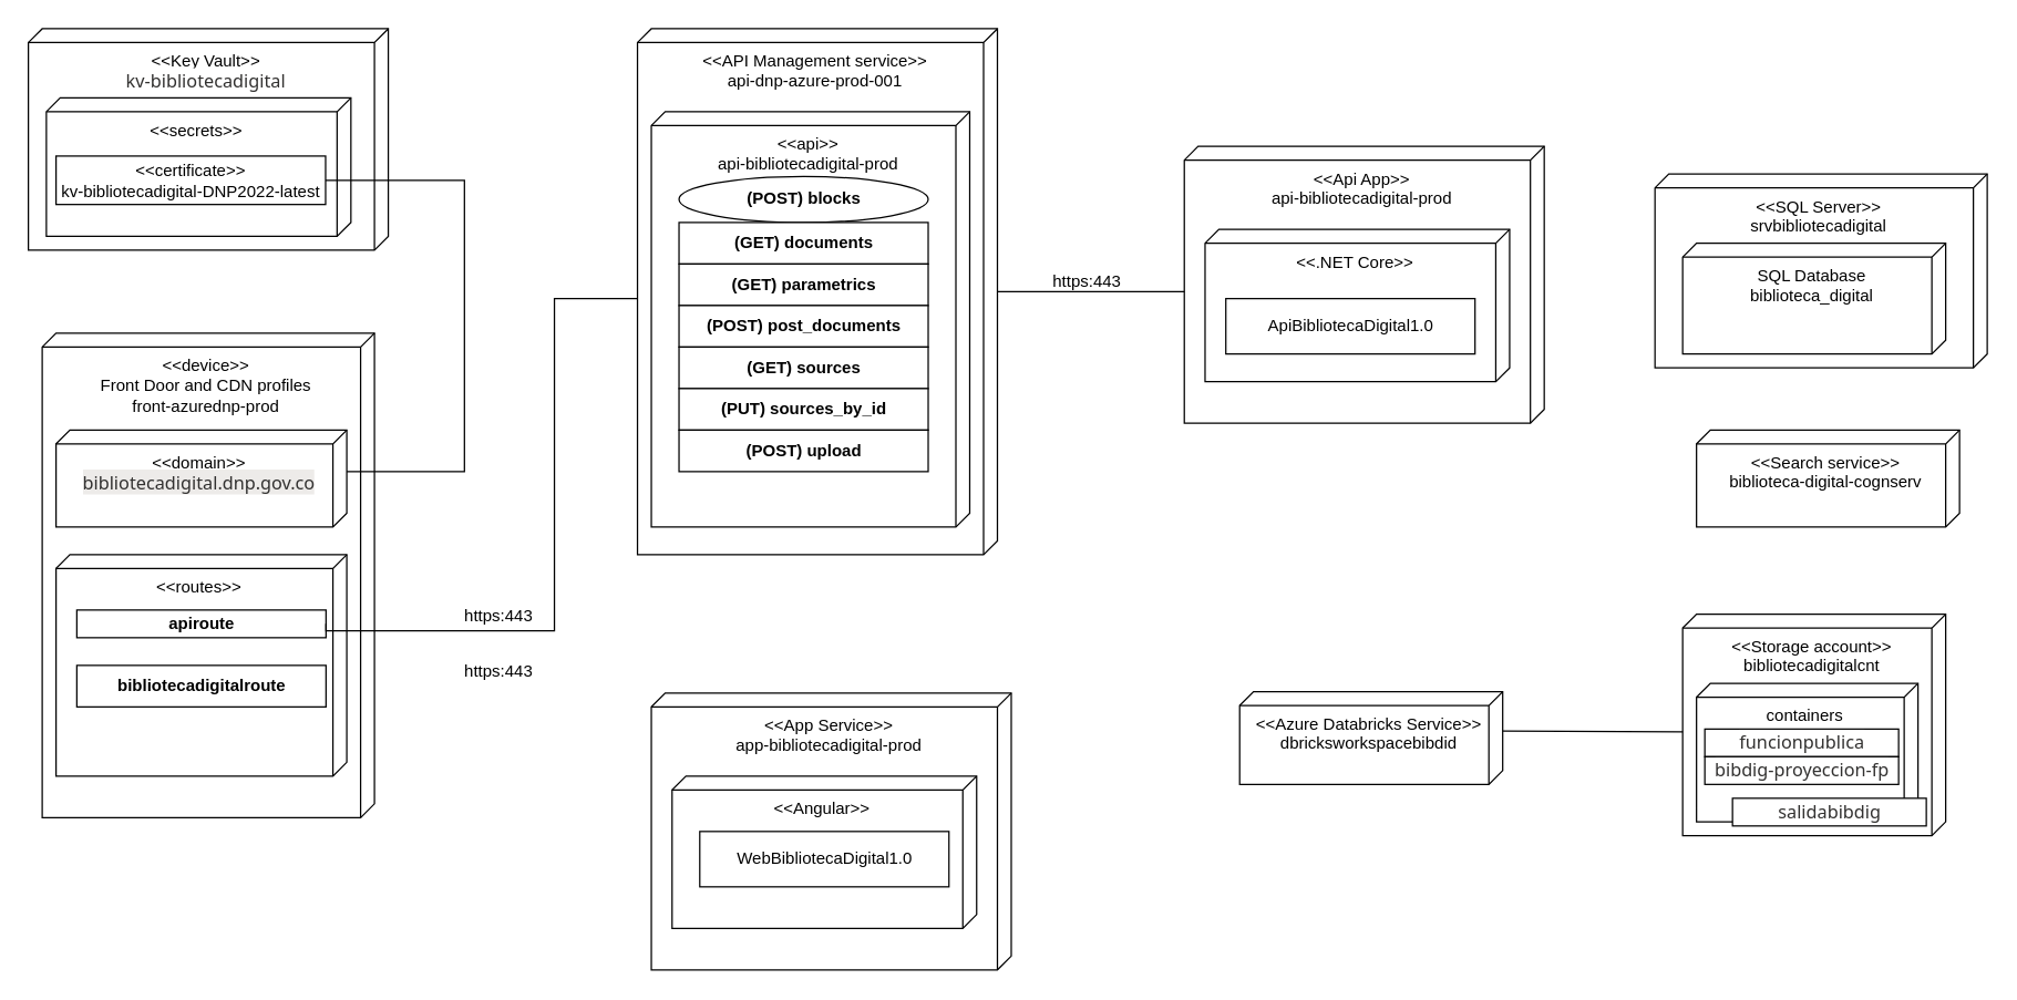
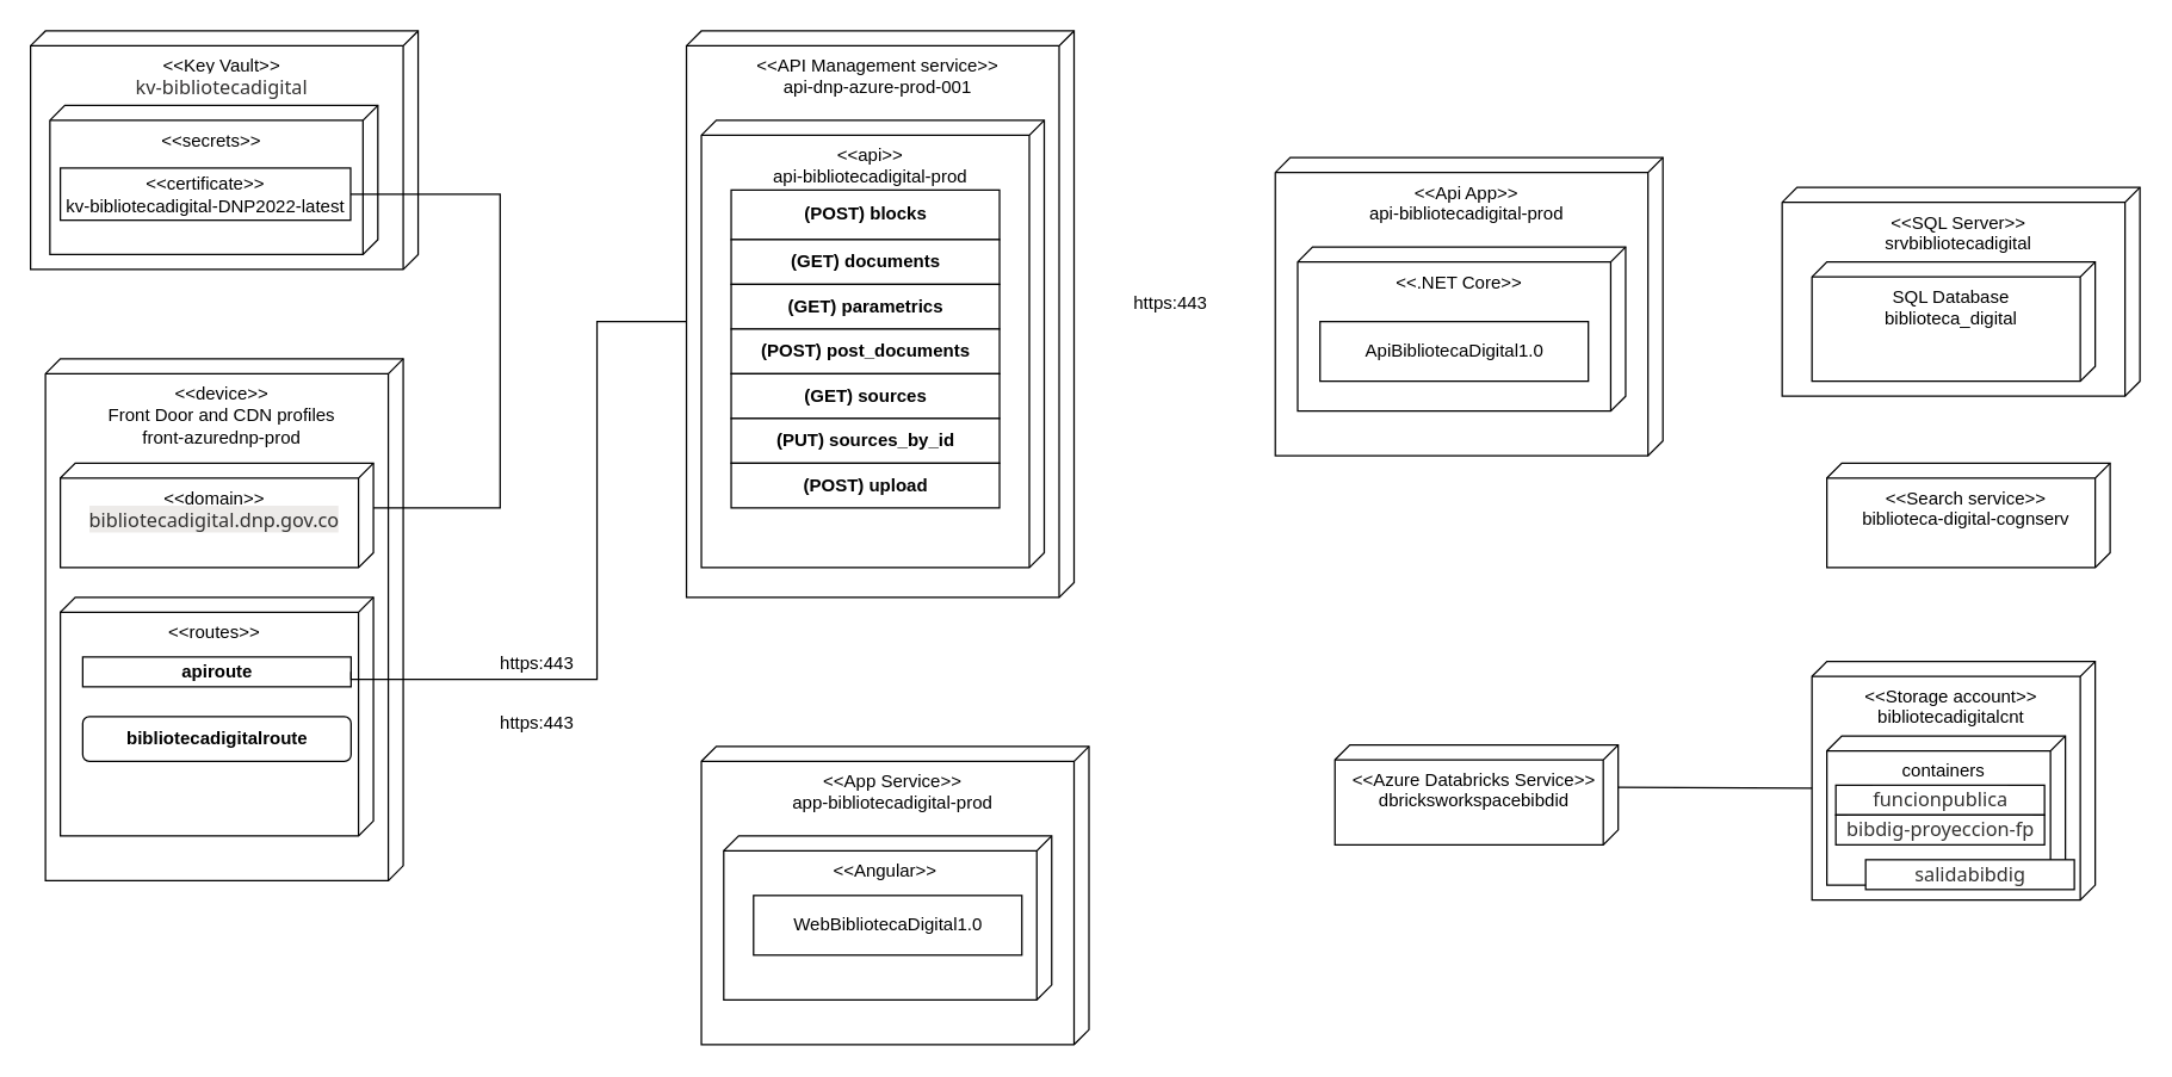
- <mxCell id="9" value="&lt;b&gt;(POST) blocks&lt;/b&gt;" style="ellipse;html=1;align=center;verticalAlign=middle;dashed=0;" vertex="1" parent="7"><mxGeometry x="30" y="106.73" width="180" height="33.27" as="geometry" /></mxCell>
+ <mxCell id="9" value="&lt;b&gt;(POST) blocks&lt;/b&gt;" style="html=1;align=center;verticalAlign=middle;dashed=0;" vertex="1" parent="7"><mxGeometry x="30" y="106.73" width="180" height="33.27" as="geometry" /></mxCell>
- <mxCell id="25" value="" style="endArrow=none;html=1;rounded=0;entryX=0;entryY=0;entryDx=105;entryDy=260;entryPerimeter=0;" edge="1" parent="1" source="7" target="22"><mxGeometry width="50" height="50" relative="1" as="geometry"><mxPoint x="755" y="250" as="sourcePoint" /><mxPoint x="805" y="200" as="targetPoint" /></mxGeometry></mxCell>
- <mxCell id="6" value="&lt;b&gt;bibliotecadigitalroute&lt;/b&gt;" style="html=1;align=center;verticalAlign=middle;dashed=0;" vertex="1" parent="2"><mxGeometry x="25" y="240" width="180" height="30" as="geometry" /></mxCell>
+ <mxCell id="6" value="&lt;b&gt;bibliotecadigitalroute&lt;/b&gt;" style="html=1;align=center;verticalAlign=middle;dashed=0;rounded=1;" vertex="1" parent="2"><mxGeometry x="25" y="240" width="180" height="30" as="geometry" /></mxCell>
